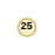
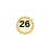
- <mxCell id="4" value="25" style="text;html=1;strokeColor=none;fillColor=none;align=center;verticalAlign=middle;whiteSpace=wrap;rounded=0;fontStyle=1" parent="2" vertex="1"><mxGeometry width="20" height="20" as="geometry" /></mxCell>
+ <mxCell id="4" value="26" style="text;html=1;strokeColor=none;fillColor=none;align=center;verticalAlign=middle;whiteSpace=wrap;rounded=0;fontStyle=1" parent="2" vertex="1"><mxGeometry width="20" height="20" as="geometry" /></mxCell>
